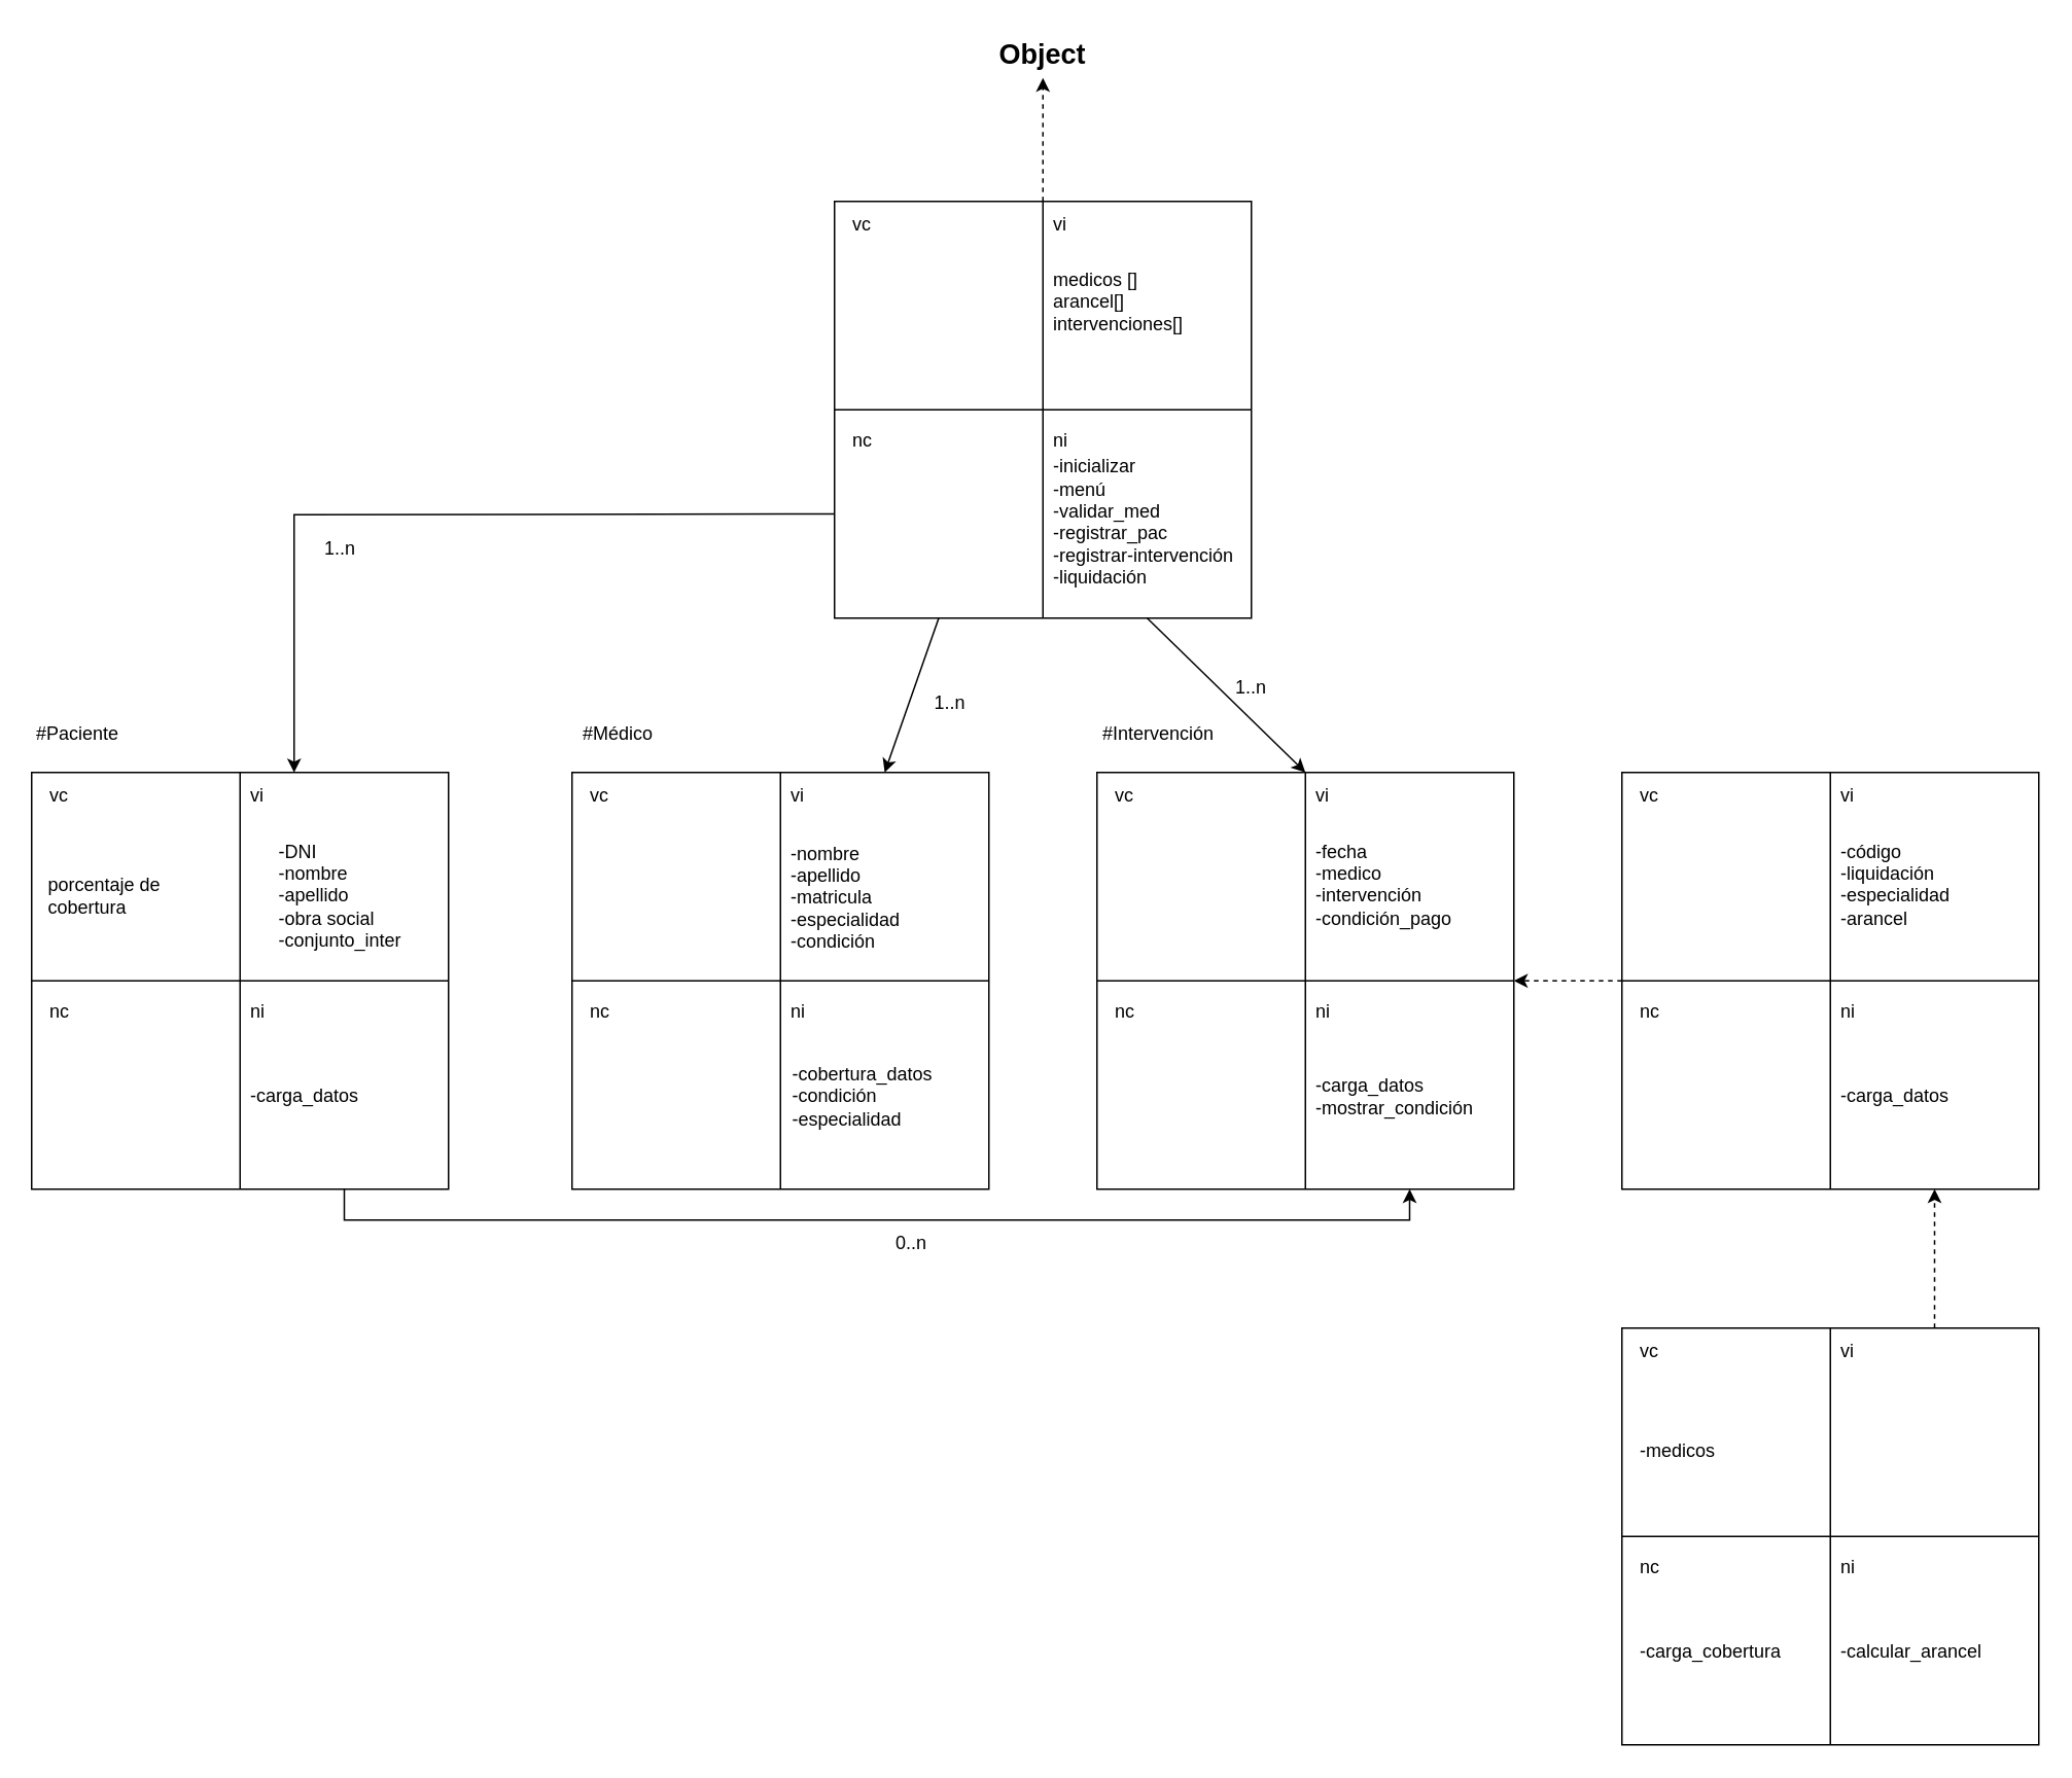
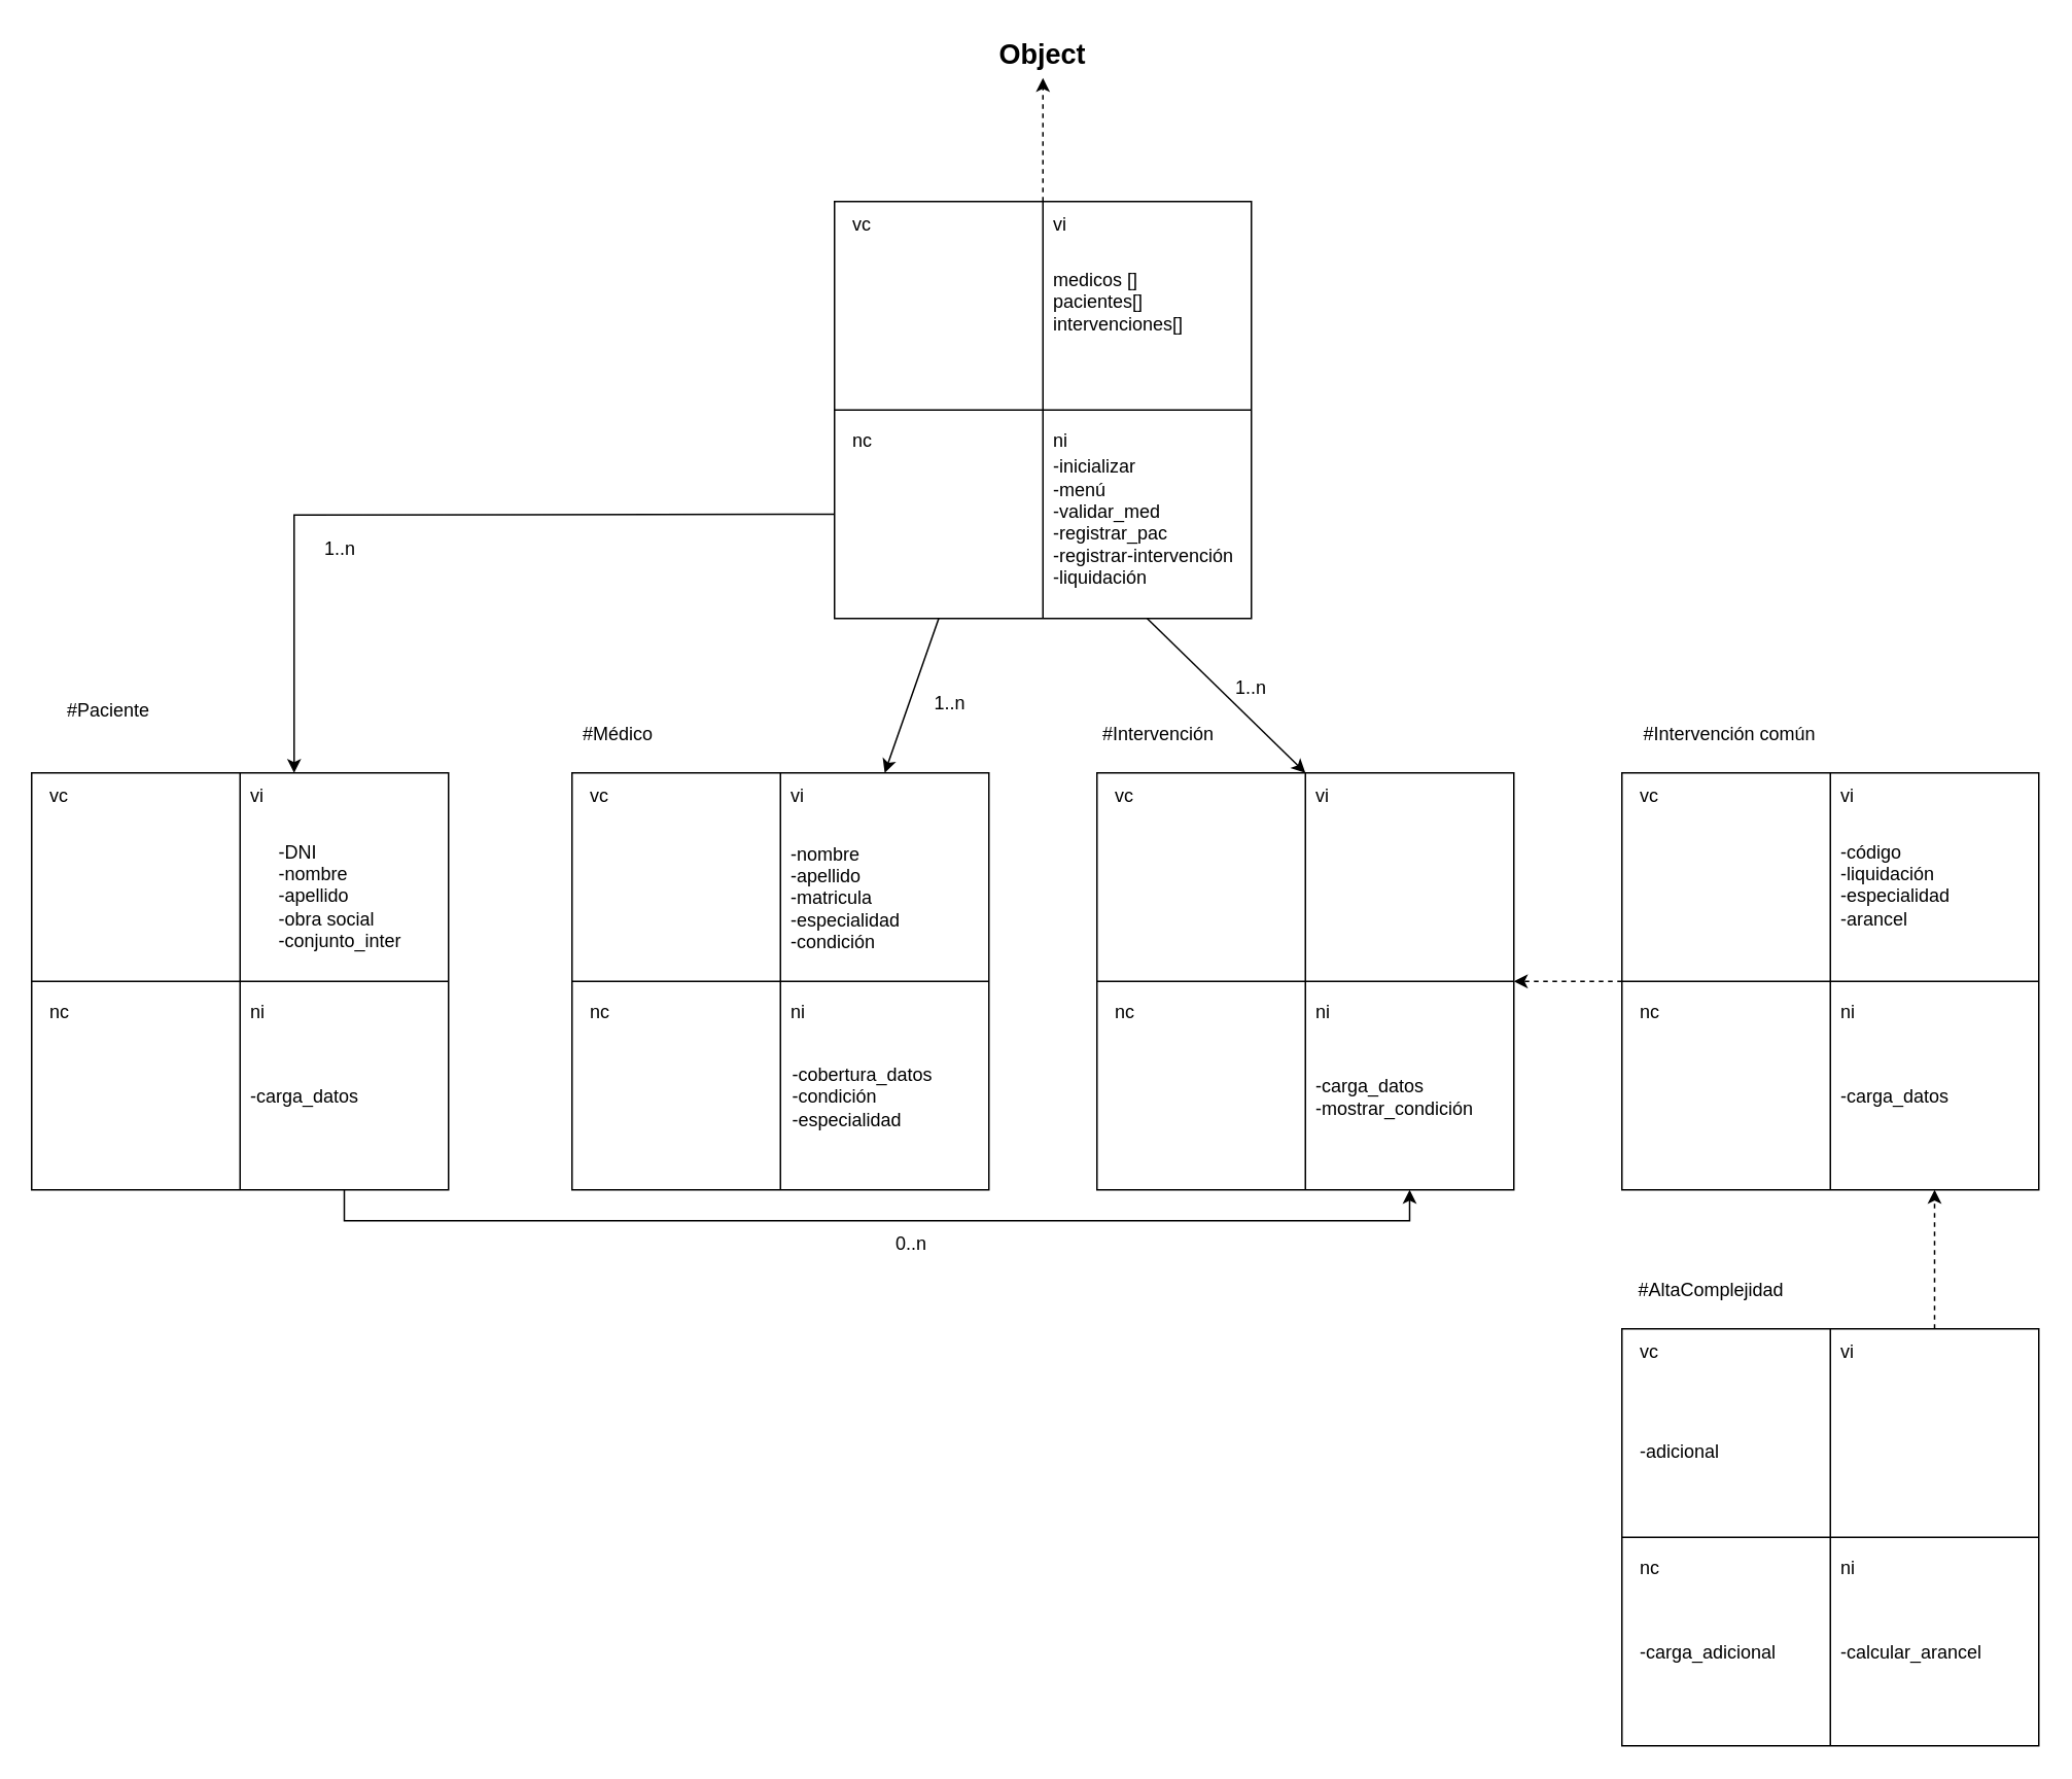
- <mxCell id="74" value="medicos []&lt;br&gt;arancel[]&lt;br&gt;intervenciones[]" style="text;html=1;strokeColor=none;fillColor=none;align=left;verticalAlign=middle;whiteSpace=wrap;rounded=0;" vertex="1" parent="1"><mxGeometry x="680" y="140" width="120" height="110" as="geometry" /></mxCell>
+ <mxCell id="74" value="medicos []&lt;br&gt;pacientes[]&lt;br&gt;intervenciones[]" style="text;html=1;strokeColor=none;fillColor=none;align=left;verticalAlign=middle;whiteSpace=wrap;rounded=0;" vertex="1" parent="1"><mxGeometry x="680" y="140" width="120" height="110" as="geometry" /></mxCell>
- <mxCell id="9" value="#Paciente" style="text;html=1;strokeColor=none;fillColor=none;align=center;verticalAlign=middle;whiteSpace=wrap;rounded=0;" parent="1" vertex="1"><mxGeometry x="20" y="460" width="60" height="30" as="geometry" /></mxCell>
+ <mxCell id="9" value="#Paciente" style="text;html=1;strokeColor=none;fillColor=none;align=center;verticalAlign=middle;whiteSpace=wrap;rounded=0;" parent="1" vertex="1"><mxGeometry x="40" y="445" width="60" height="30" as="geometry" /></mxCell>
+ <mxCell id="22" value="#Intervención común" style="text;html=1;strokeColor=none;fillColor=none;align=center;verticalAlign=middle;whiteSpace=wrap;rounded=0;" parent="1" vertex="1"><mxGeometry x="1060" y="460" width="120" height="30" as="geometry" /></mxCell>
- <mxCell id="52" value="&lt;div style=&quot;text-align: left;&quot;&gt;porcentaje de cobertura&lt;/div&gt;" style="text;html=1;strokeColor=none;fillColor=none;align=center;verticalAlign=middle;whiteSpace=wrap;rounded=0;" parent="1" vertex="1"><mxGeometry x="30" y="530" width="120" height="100" as="geometry" /></mxCell>
- <mxCell id="54" value="&lt;div style=&quot;&quot;&gt;-fecha&lt;/div&gt;&lt;div style=&quot;&quot;&gt;-medico&lt;/div&gt;&lt;div style=&quot;&quot;&gt;-intervención&lt;/div&gt;&lt;div style=&quot;&quot;&gt;-condición_pago&lt;/div&gt;&lt;div style=&quot;&quot;&gt;&lt;br&gt;&lt;/div&gt;" style="text;html=1;strokeColor=none;fillColor=none;align=left;verticalAlign=middle;whiteSpace=wrap;rounded=0;" parent="1" vertex="1"><mxGeometry x="850" y="530" width="120" height="100" as="geometry" /></mxCell>
+ <mxCell id="18" value="#AltaComplejidad" style="text;html=1;strokeColor=none;fillColor=none;align=center;verticalAlign=middle;whiteSpace=wrap;rounded=0;" parent="1" vertex="1"><mxGeometry x="1053" y="820" width="110" height="30" as="geometry" /></mxCell>
- <mxCell id="71" value="&lt;div style=&quot;&quot;&gt;-medicos&lt;/div&gt;" style="text;html=1;strokeColor=none;fillColor=none;align=left;verticalAlign=middle;whiteSpace=wrap;rounded=0;" parent="1" vertex="1"><mxGeometry x="1060" y="890" width="120" height="100" as="geometry" /></mxCell>
+ <mxCell id="71" value="&lt;div style=&quot;&quot;&gt;-adicional&lt;/div&gt;" style="text;html=1;strokeColor=none;fillColor=none;align=left;verticalAlign=middle;whiteSpace=wrap;rounded=0;" parent="1" vertex="1"><mxGeometry x="1060" y="890" width="120" height="100" as="geometry" /></mxCell>
- <mxCell id="72" value="&lt;div style=&quot;&quot;&gt;-carga_cobertura&lt;/div&gt;" style="text;html=1;strokeColor=none;fillColor=none;align=left;verticalAlign=middle;whiteSpace=wrap;rounded=0;" parent="1" vertex="1"><mxGeometry x="1060" y="1020" width="120" height="100" as="geometry" /></mxCell>
+ <mxCell id="72" value="&lt;div style=&quot;&quot;&gt;-carga_adicional&lt;/div&gt;" style="text;html=1;strokeColor=none;fillColor=none;align=left;verticalAlign=middle;whiteSpace=wrap;rounded=0;" parent="1" vertex="1"><mxGeometry x="1060" y="1020" width="120" height="100" as="geometry" /></mxCell>
